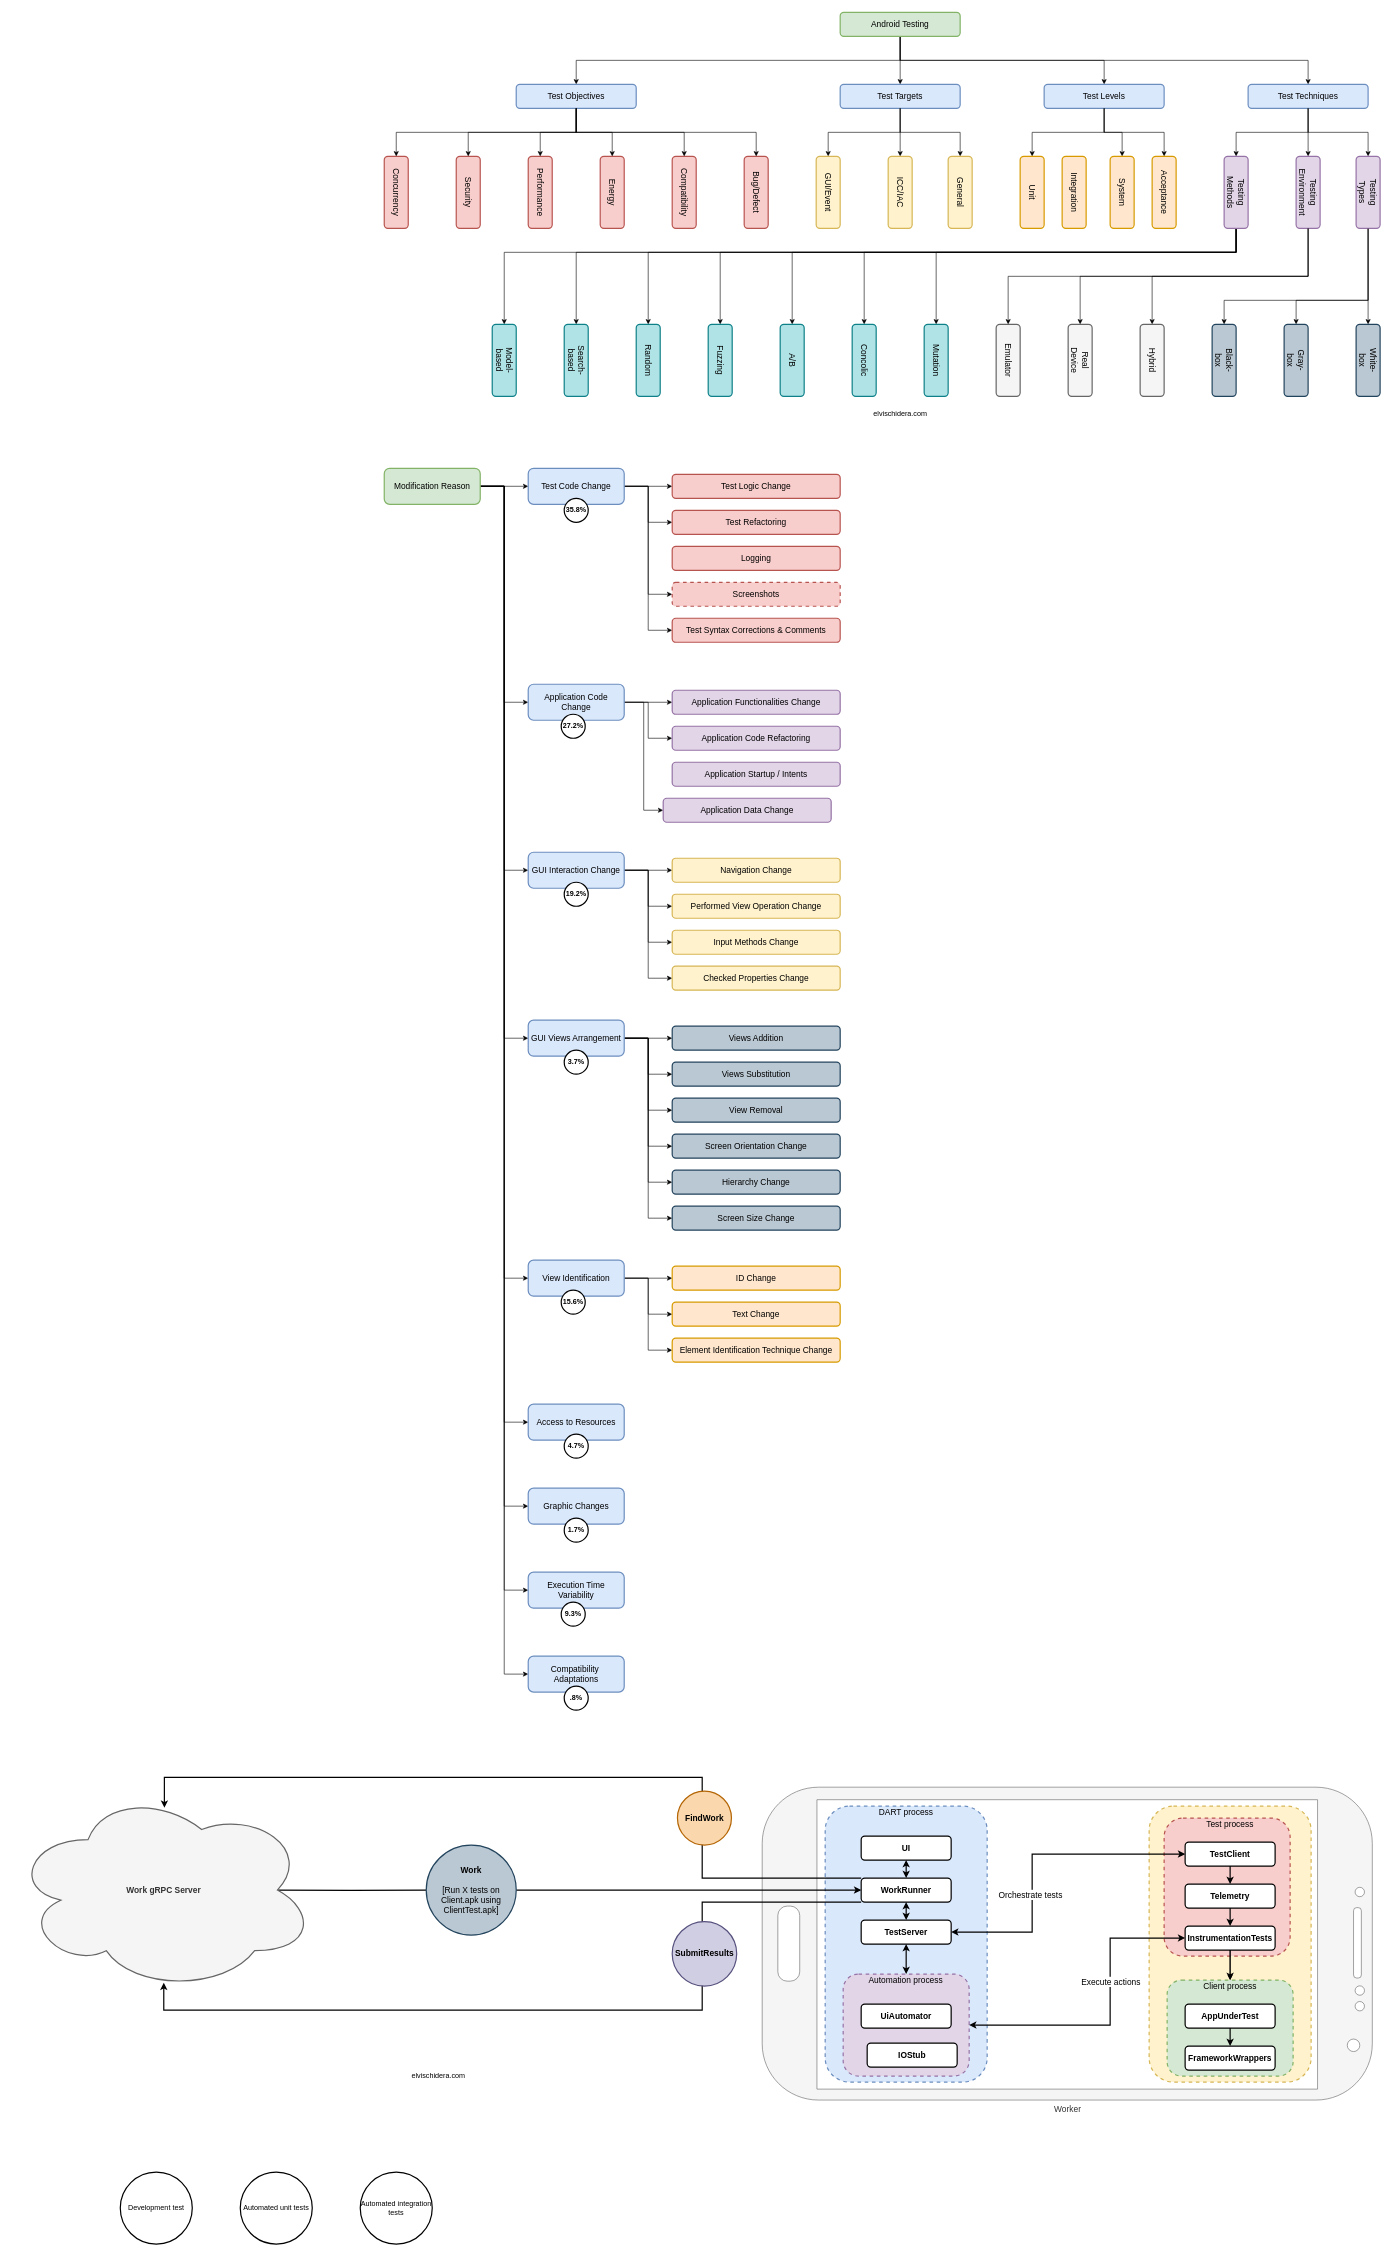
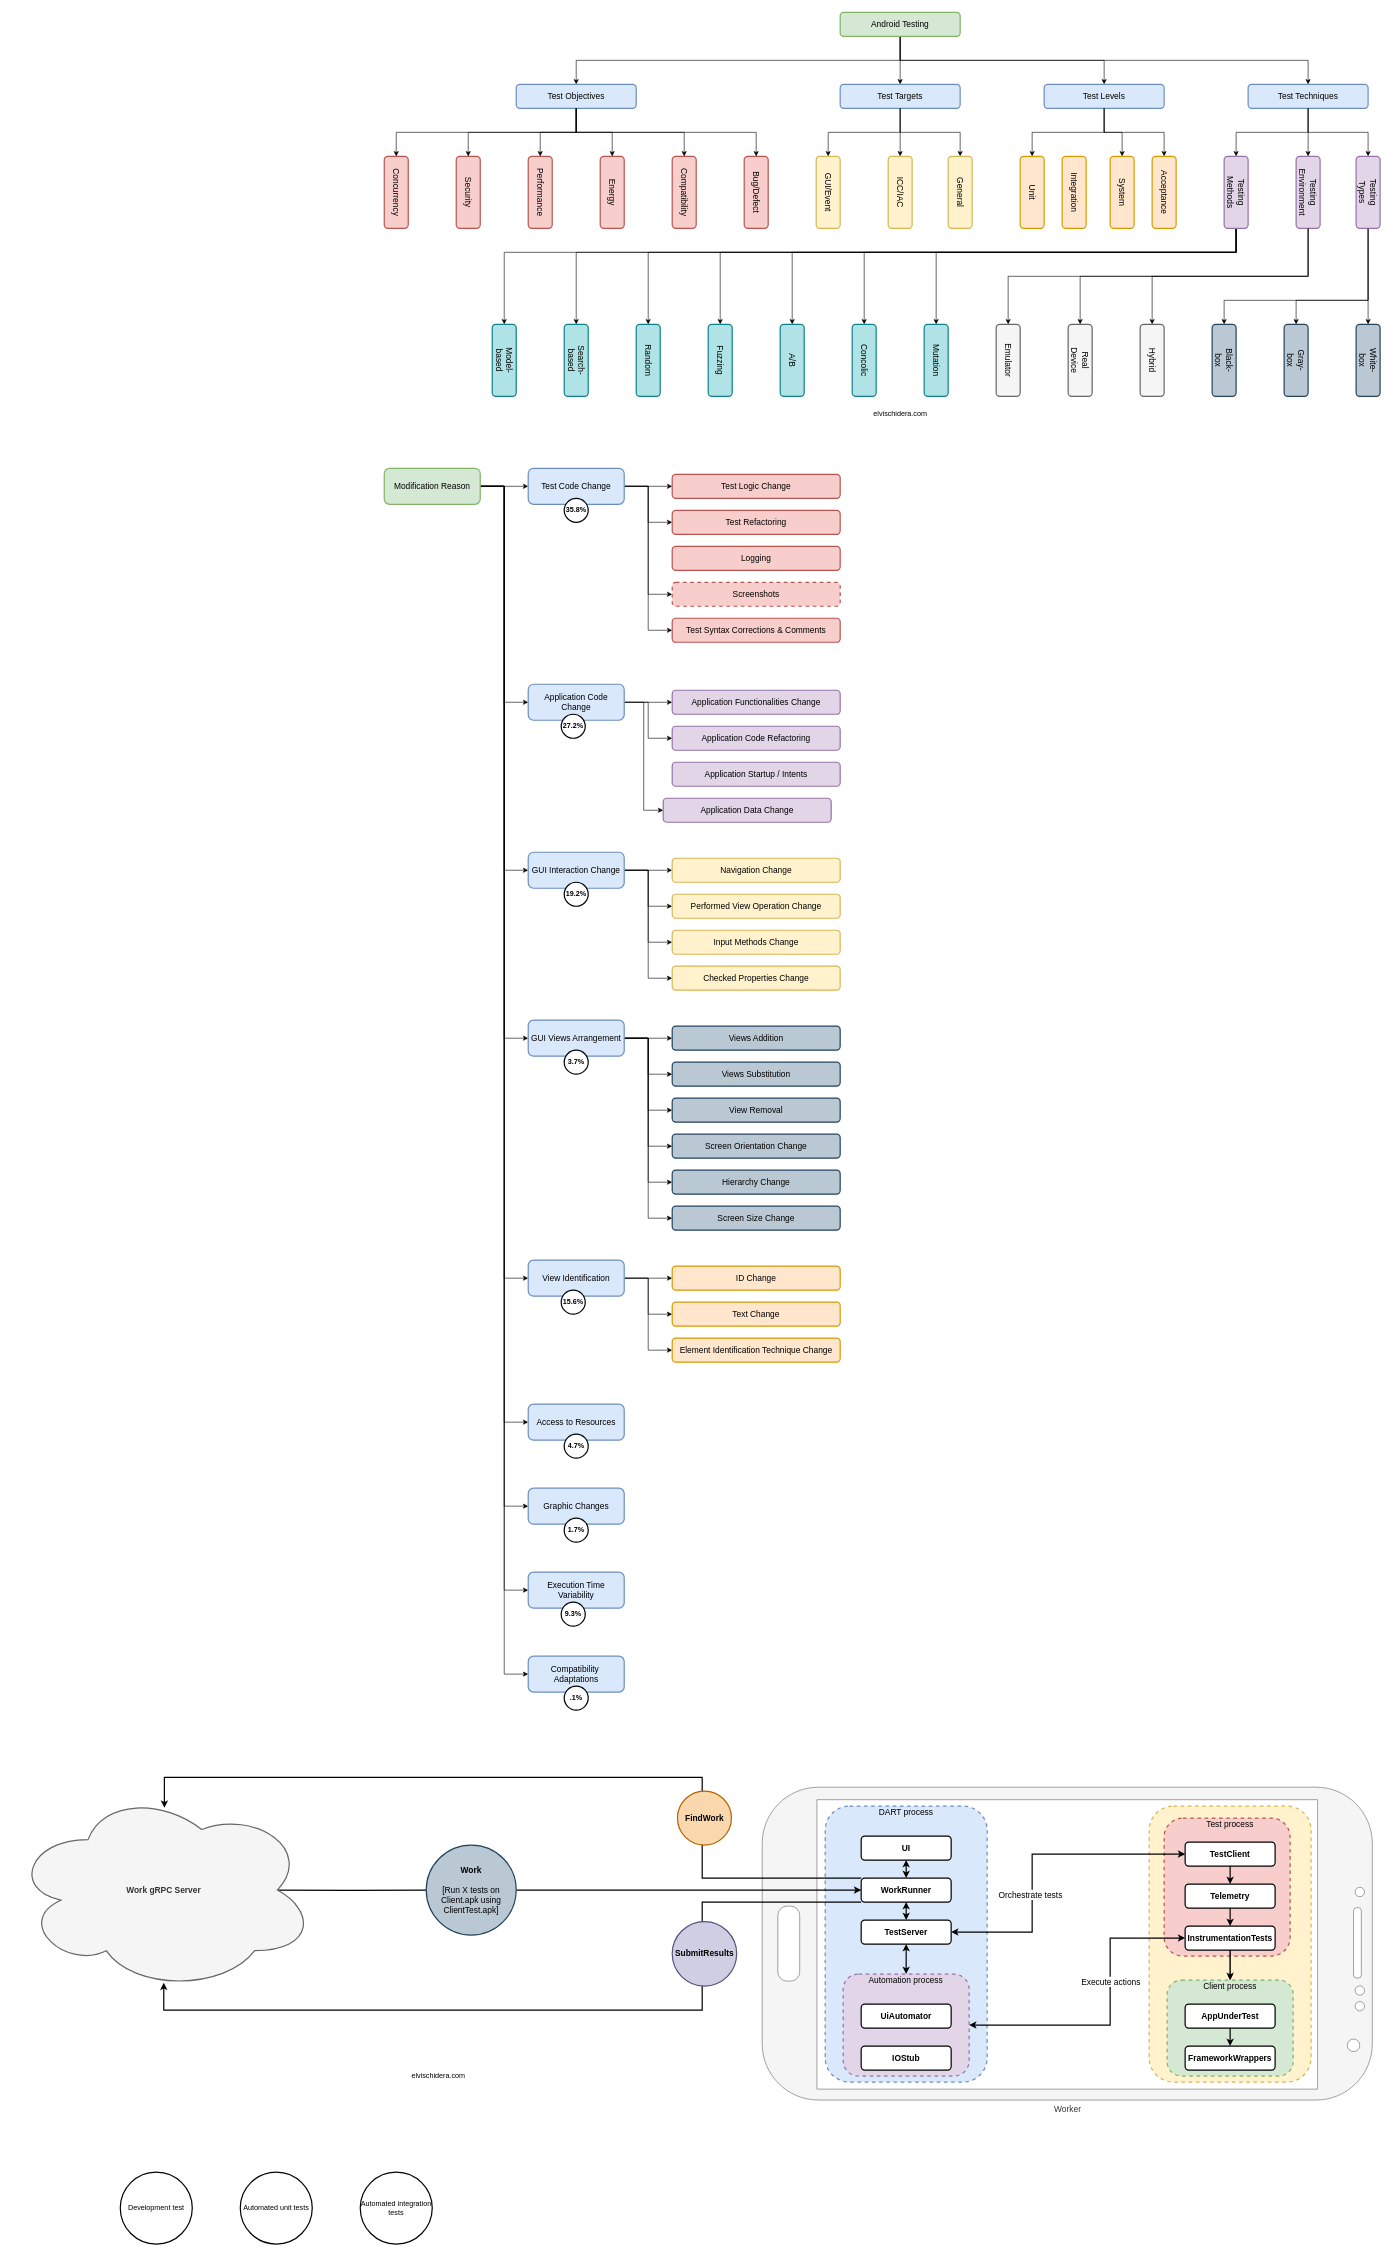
- <mxCell id="172" value="&lt;b&gt;&lt;font style=&quot;font-size: 12px&quot;&gt;.8%&lt;/font&gt;&lt;/b&gt;" style="ellipse;whiteSpace=wrap;html=1;aspect=fixed;strokeWidth=2;" vertex="1" parent="1"><mxGeometry x="940" y="2810" width="40" height="40" as="geometry" /></mxCell>
+ <mxCell id="172" value="&lt;b&gt;&lt;font style=&quot;font-size: 12px&quot;&gt;.1%&lt;/font&gt;&lt;/b&gt;" style="ellipse;whiteSpace=wrap;html=1;aspect=fixed;strokeWidth=2;" vertex="1" parent="1"><mxGeometry x="940" y="2810" width="40" height="40" as="geometry" /></mxCell>
- <mxCell id="177" value="&lt;span style=&quot;font-size: 14px&quot;&gt;&lt;b&gt;IOStub&lt;/b&gt;&lt;/span&gt;" style="rounded=1;whiteSpace=wrap;html=1;strokeWidth=2;" vertex="1" parent="1"><mxGeometry x="1445" y="3405" width="150" height="40" as="geometry" /></mxCell>
+ <mxCell id="177" value="&lt;span style=&quot;font-size: 14px&quot;&gt;&lt;b&gt;IOStub&lt;/b&gt;&lt;/span&gt;" style="rounded=1;whiteSpace=wrap;html=1;strokeWidth=2;" vertex="1" parent="1"><mxGeometry x="1435" y="3410" width="150" height="40" as="geometry" /></mxCell>
